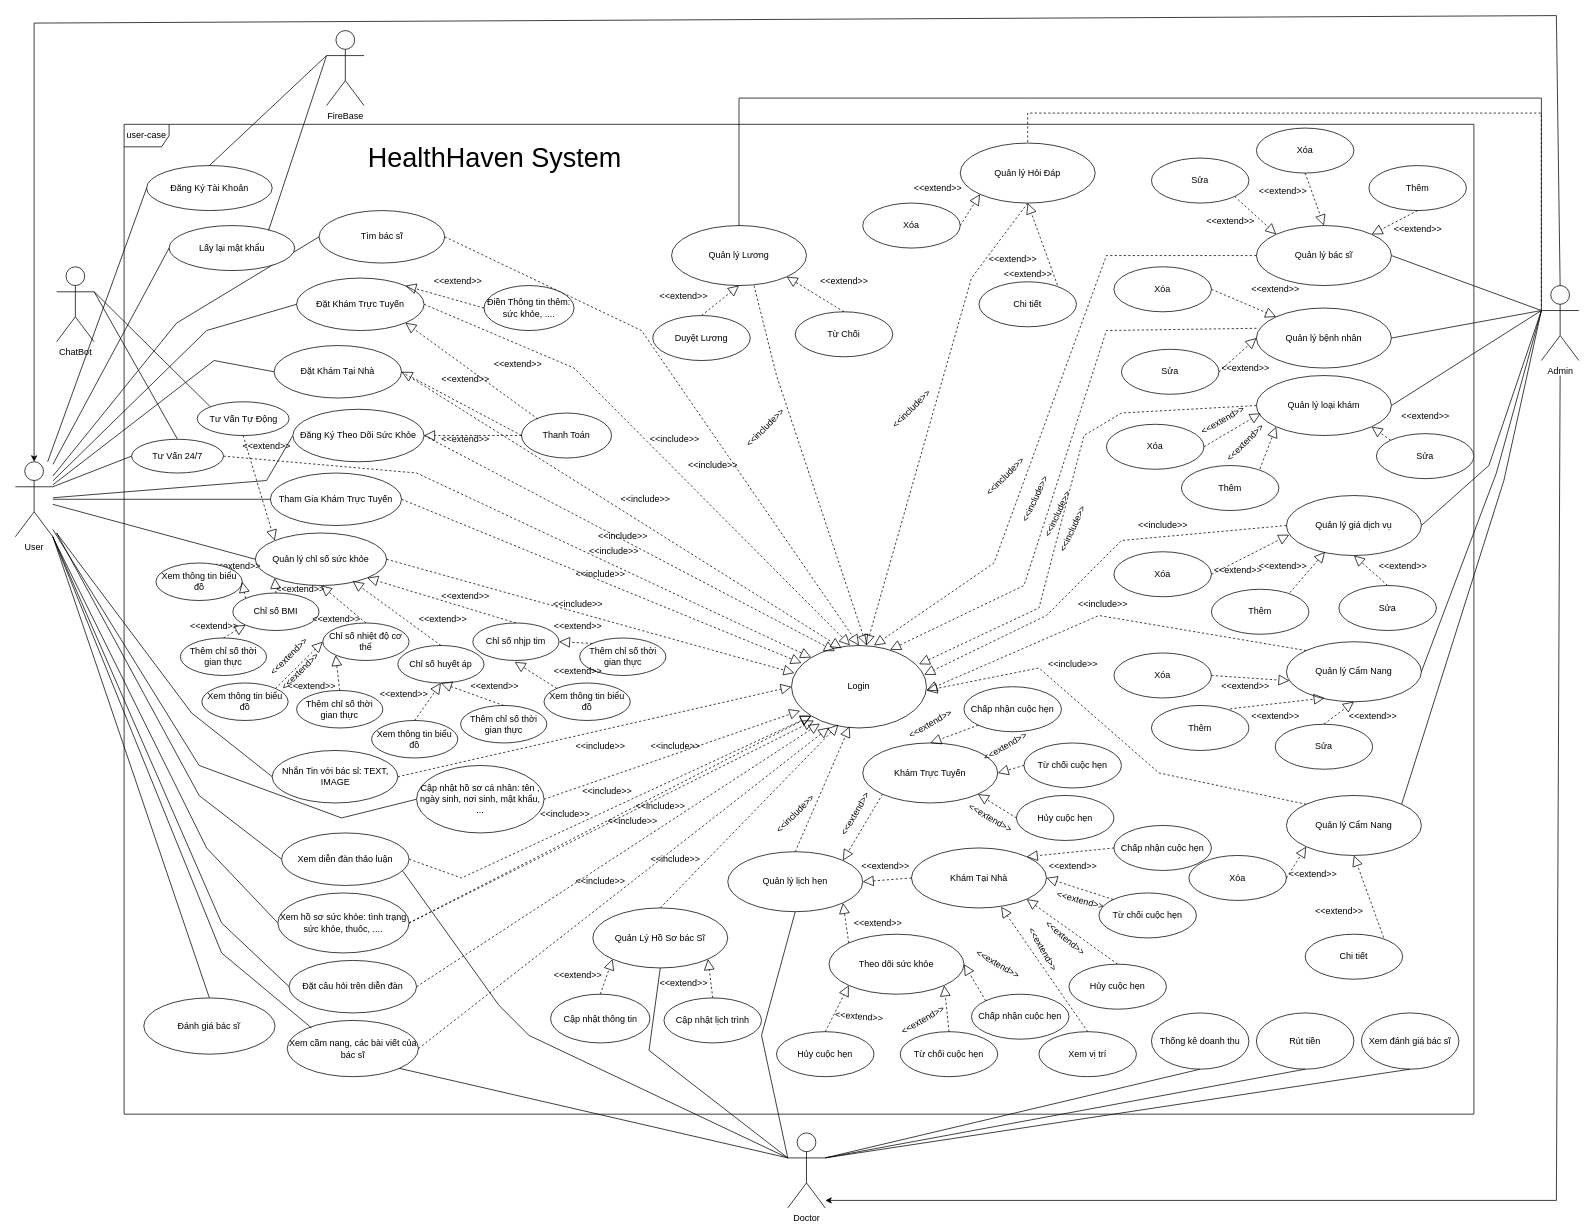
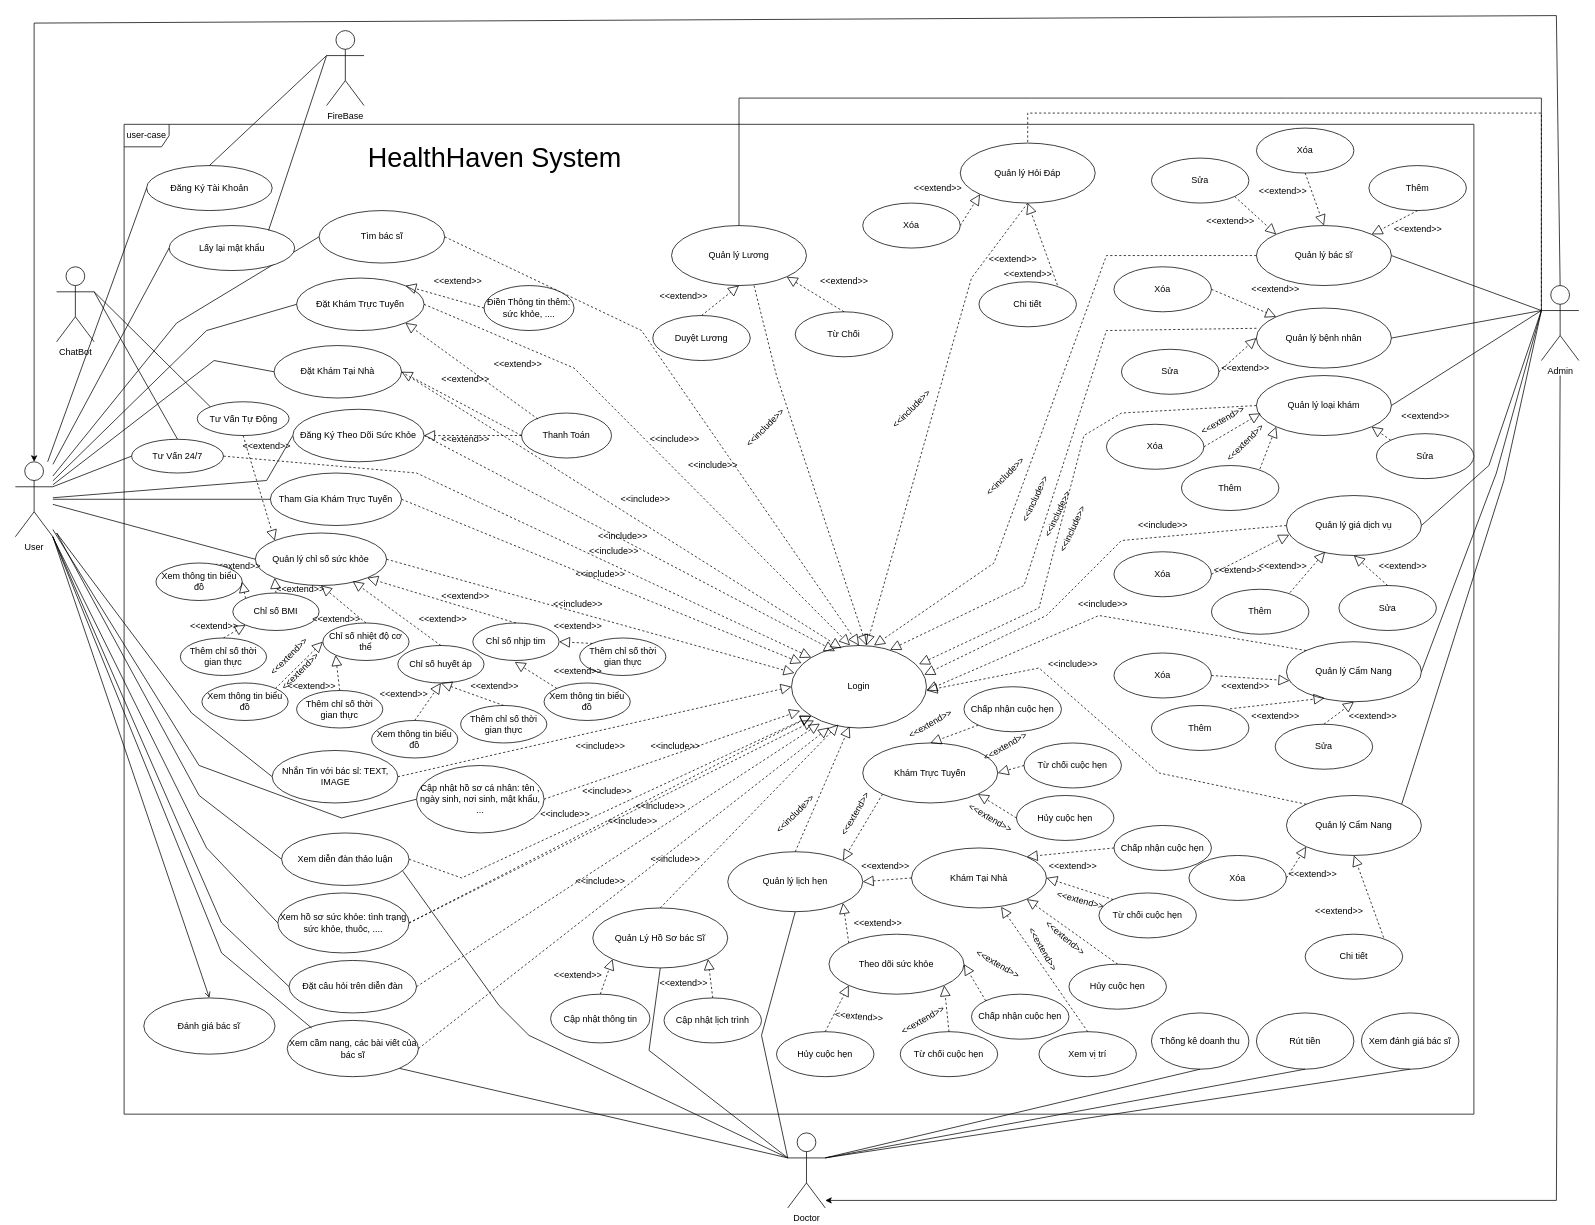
- <mxCell id="146" value="" style="endArrow=none;html=1;rounded=0;entryX=0.5;entryY=0;entryDx=0;entryDy=0;exitX=1;exitY=1;exitDx=0;exitDy=0;exitPerimeter=0;" parent="1" source="4" target="145" edge="1"><mxGeometry width="50" height="50" relative="1" as="geometry"><mxPoint x="115" y="683" as="sourcePoint" /><mxPoint x="350" y="755" as="targetPoint" /></mxGeometry></mxCell>
+ <mxCell id="146" value="" style="endArrow=open;html=1;rounded=0;entryX=0.5;entryY=0;entryDx=0;entryDy=0;exitX=1;exitY=1;exitDx=0;exitDy=0;exitPerimeter=0;" parent="1" source="4" target="145" edge="1"><mxGeometry width="50" height="50" relative="1" as="geometry"><mxPoint x="115" y="683" as="sourcePoint" /><mxPoint x="350" y="755" as="targetPoint" /></mxGeometry></mxCell>
